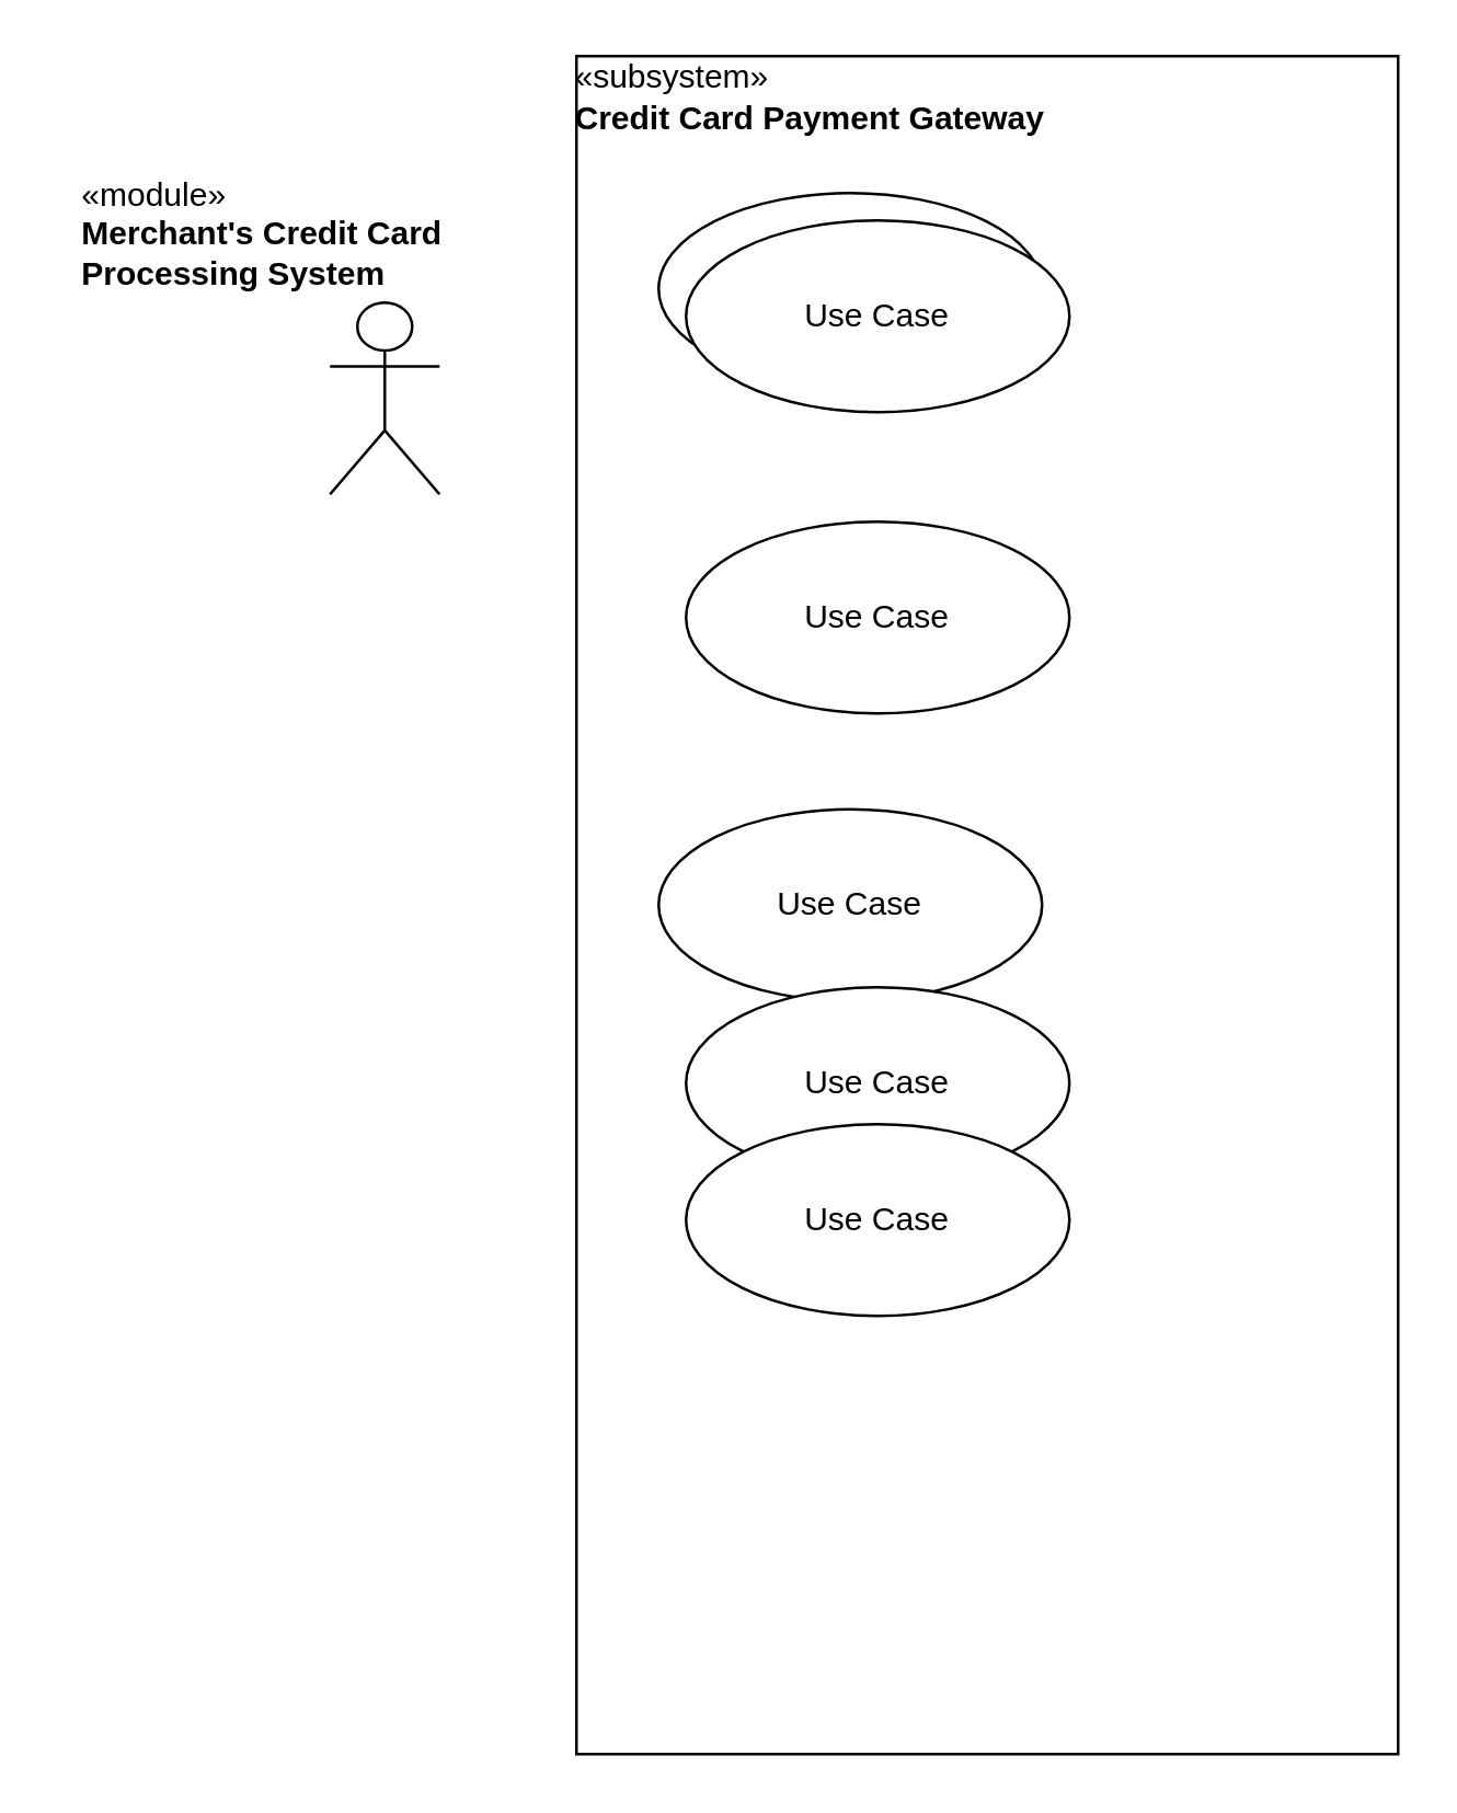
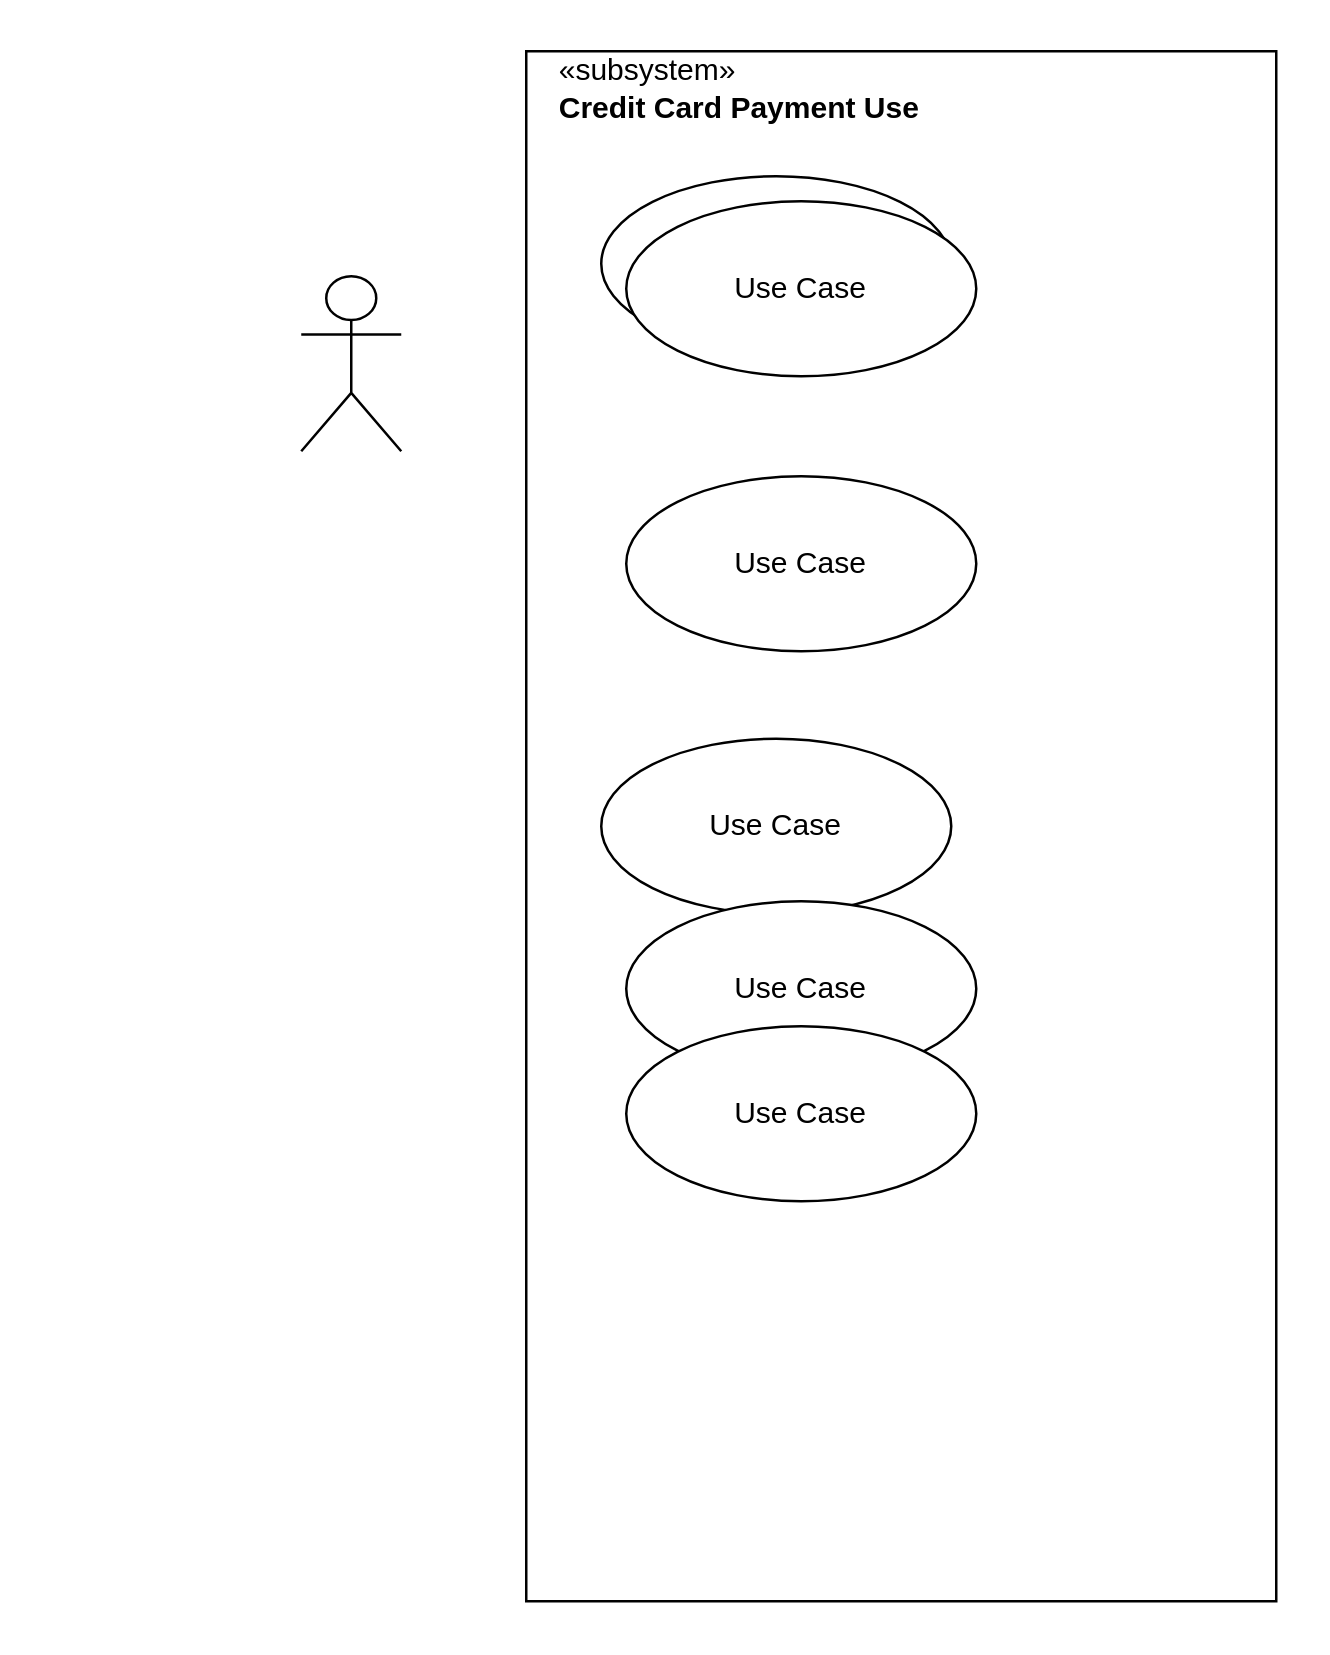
- <mxCell id="5" value="&lt;div style=&quot;text-align: left;&quot;&gt;&lt;span style=&quot;background-color: initial; font-weight: normal;&quot;&gt;«subsystem»&lt;/span&gt;&lt;/div&gt;&lt;div style=&quot;border-color: var(--border-color); color: rgb(0, 0, 0); font-family: Helvetica; font-size: 12px; font-style: normal; font-variant-ligatures: normal; font-variant-caps: normal; letter-spacing: normal; orphans: 2; text-indent: 0px; text-transform: none; widows: 2; word-spacing: 0px; -webkit-text-stroke-width: 0px; background-color: rgb(251, 251, 251); text-decoration-thickness: initial; text-decoration-style: initial; text-decoration-color: initial;&quot;&gt;&lt;/div&gt;&lt;div style=&quot;text-align: left;&quot;&gt;&lt;span style=&quot;background-color: initial;&quot;&gt;Credit Card Payment Gateway&lt;/span&gt;&lt;/div&gt;" style="text;align=center;fontStyle=1;verticalAlign=middle;spacingLeft=3;spacingRight=3;strokeColor=none;rotatable=0;points=[[0,0.5],[1,0.5]];portConstraint=eastwest;html=1;" vertex="1" parent="1"><mxGeometry x="210" y="20" width="170" height="30" as="geometry" /></mxCell>
+ <mxCell id="5" value="&lt;div style=&quot;text-align: left;&quot;&gt;&lt;span style=&quot;background-color: initial; font-weight: normal;&quot;&gt;«subsystem»&lt;/span&gt;&lt;/div&gt;&lt;div style=&quot;border-color: var(--border-color); color: rgb(0, 0, 0); font-family: Helvetica; font-size: 12px; font-style: normal; font-variant-ligatures: normal; font-variant-caps: normal; letter-spacing: normal; orphans: 2; text-indent: 0px; text-transform: none; widows: 2; word-spacing: 0px; -webkit-text-stroke-width: 0px; background-color: rgb(251, 251, 251); text-decoration-thickness: initial; text-decoration-style: initial; text-decoration-color: initial;&quot;&gt;&lt;/div&gt;&lt;div style=&quot;text-align: left;&quot;&gt;&lt;span style=&quot;background-color: initial;&quot;&gt;Credit Card Payment Use&lt;/span&gt;&lt;/div&gt;" style="text;align=center;fontStyle=1;verticalAlign=middle;spacingLeft=3;spacingRight=3;strokeColor=none;rotatable=0;points=[[0,0.5],[1,0.5]];portConstraint=eastwest;html=1;" vertex="1" parent="1"><mxGeometry x="210" y="20" width="170" height="30" as="geometry" /></mxCell>
- <mxCell id="3" value="&lt;div style=&quot;text-align: left;&quot;&gt;&lt;span style=&quot;background-color: initial; font-weight: normal;&quot;&gt;«module»&lt;/span&gt;&lt;/div&gt;&lt;div style=&quot;text-align: left;&quot;&gt;&lt;span style=&quot;background-color: initial;&quot;&gt;Merchant's Credit Card&lt;/span&gt;&lt;/div&gt;&lt;div style=&quot;text-align: left;&quot;&gt;&lt;span style=&quot;background-color: initial;&quot;&gt;Processing System&lt;/span&gt;&lt;/div&gt;" style="text;align=center;fontStyle=1;verticalAlign=middle;spacingLeft=3;spacingRight=3;strokeColor=none;rotatable=0;points=[[0,0.5],[1,0.5]];portConstraint=eastwest;html=1;" vertex="1" parent="1"><mxGeometry x="20" y="60" width="150" height="50" as="geometry" /></mxCell>
